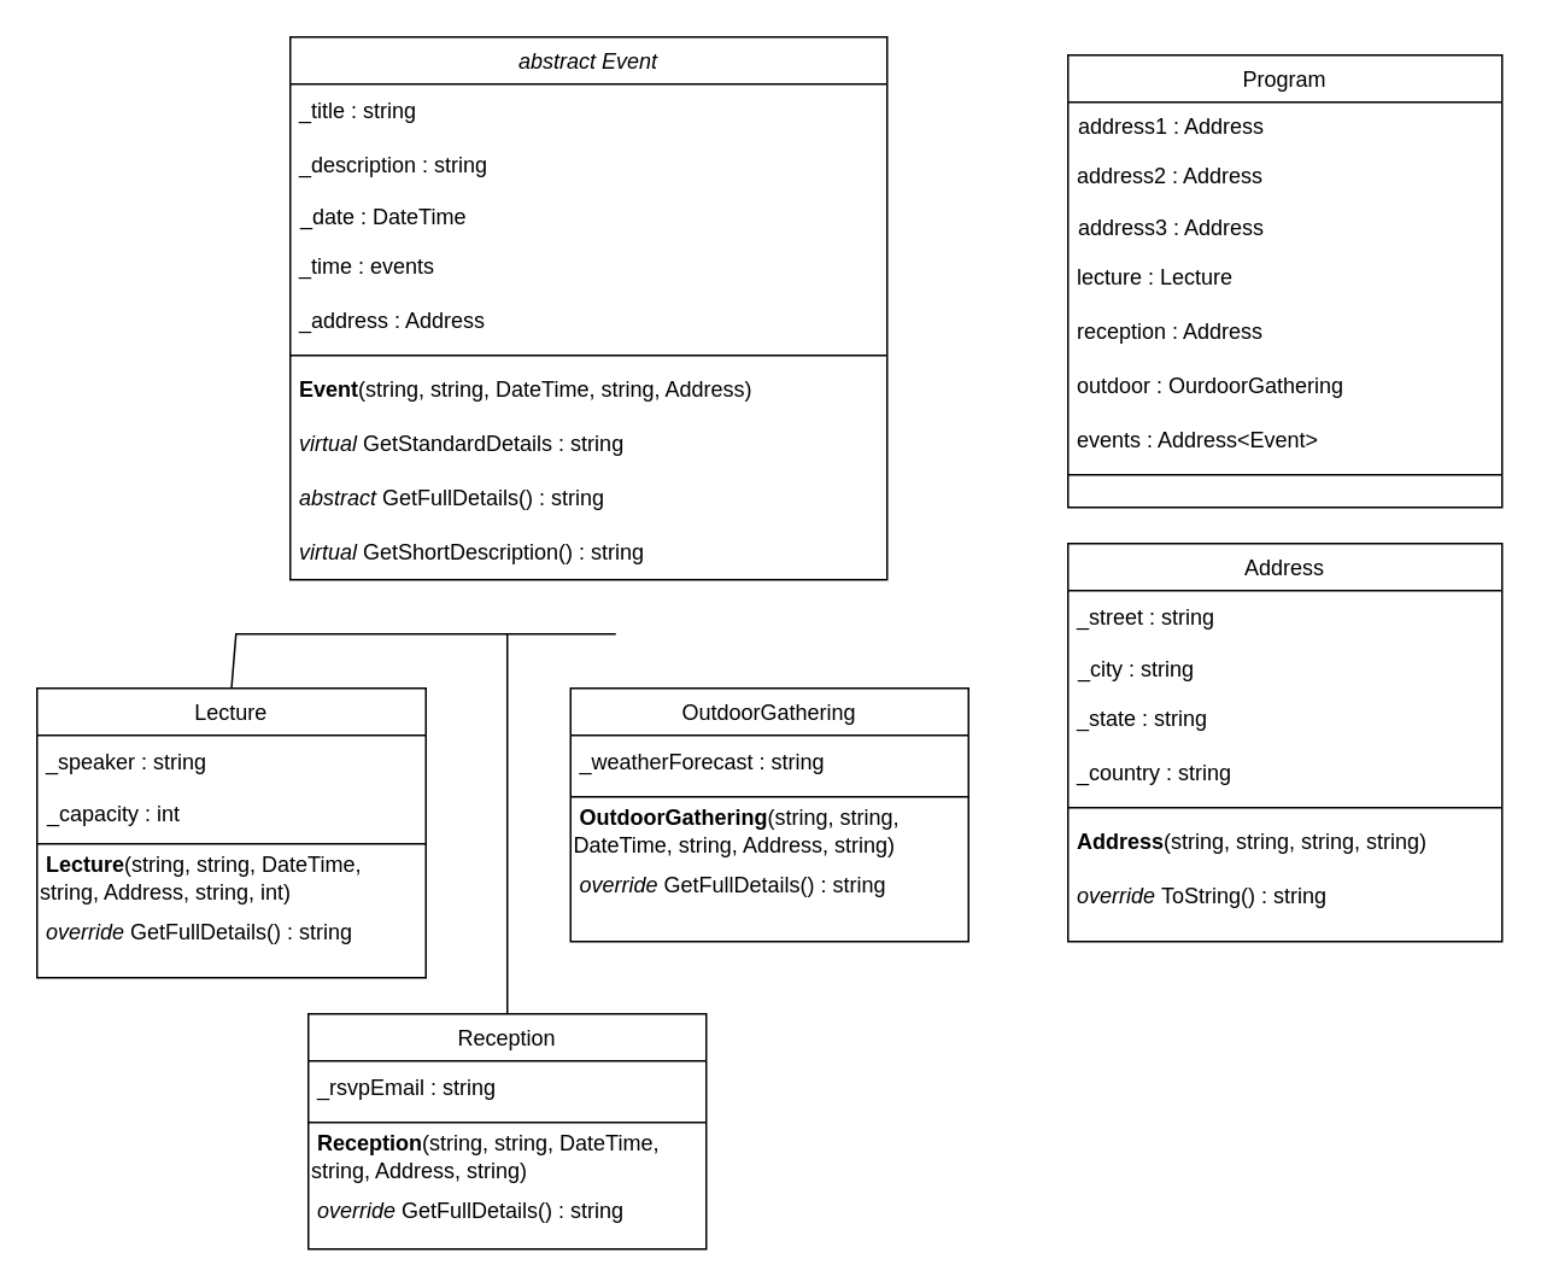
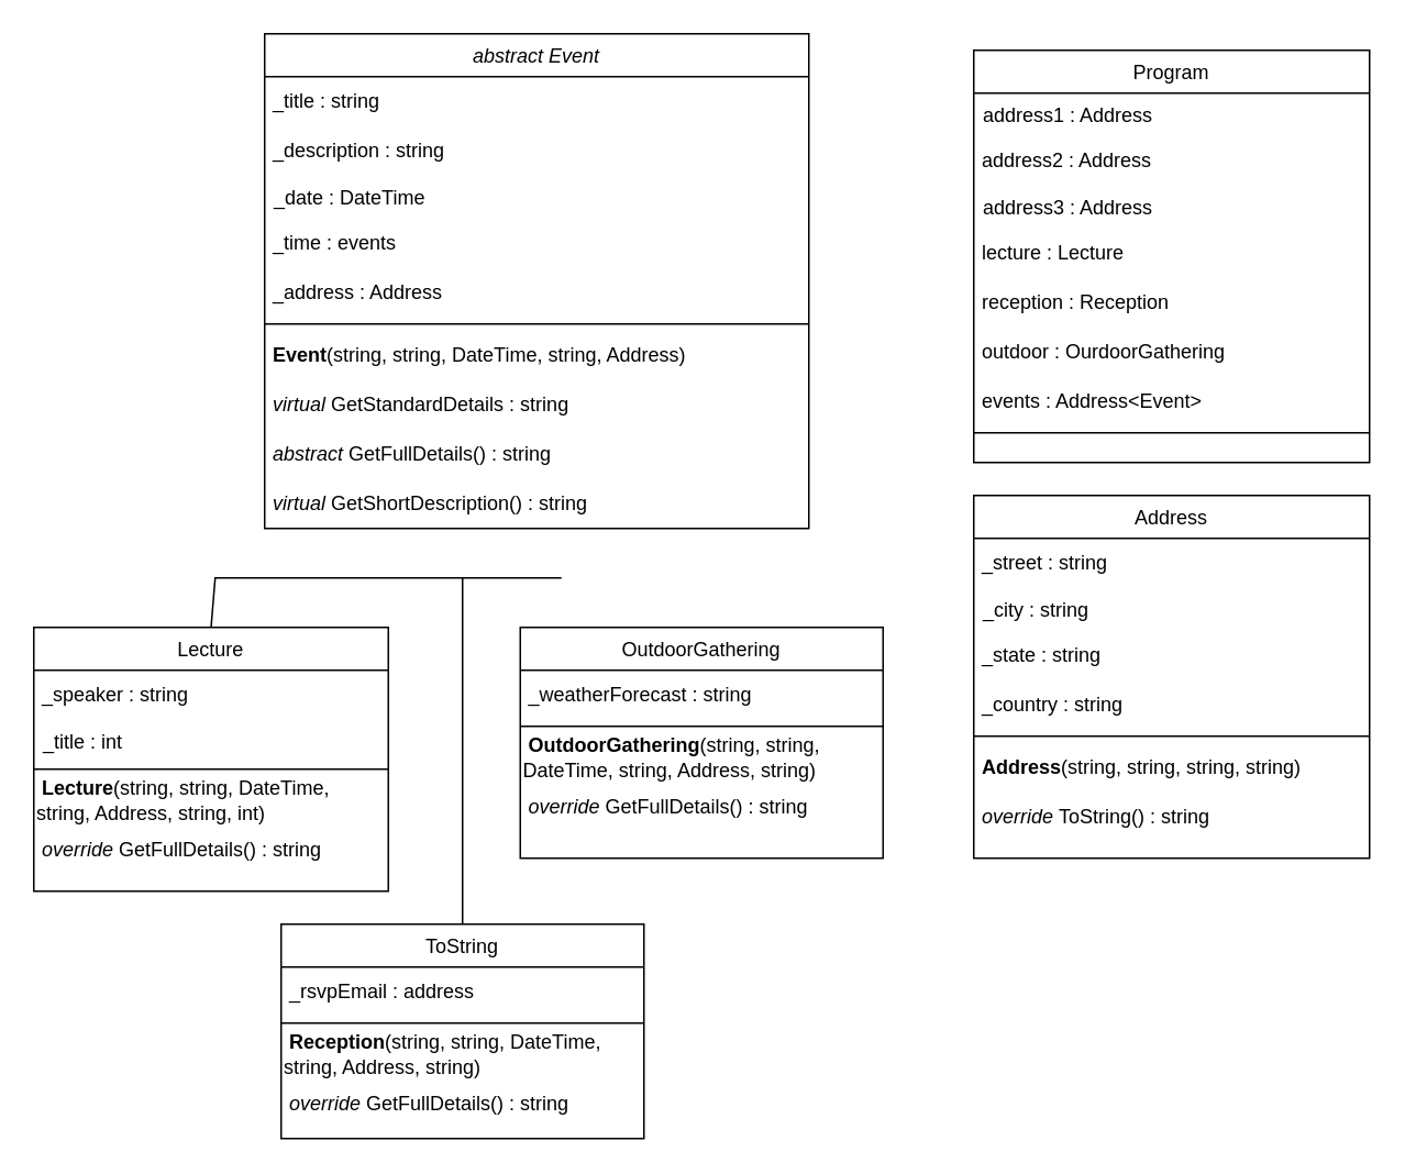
- <mxCell id="7" value="&amp;nbsp;reception : Address" style="text;html=1;align=left;verticalAlign=middle;whiteSpace=wrap;rounded=0;" vertex="1" parent="2"><mxGeometry y="138" width="240" height="30" as="geometry" /></mxCell>
+ <mxCell id="7" value="&amp;nbsp;reception : Reception" style="text;html=1;align=left;verticalAlign=middle;whiteSpace=wrap;rounded=0;" vertex="1" parent="2"><mxGeometry y="138" width="240" height="30" as="geometry" /></mxCell>
- <mxCell id="37" value="_capacity : int" style="text;align=left;verticalAlign=top;spacingLeft=4;spacingRight=4;overflow=hidden;rotatable=0;points=[[0,0.5],[1,0.5]];portConstraint=eastwest;" vertex="1" parent="35"><mxGeometry y="56" width="215" height="26" as="geometry" /></mxCell>
+ <mxCell id="37" value="_title : int" style="text;align=left;verticalAlign=top;spacingLeft=4;spacingRight=4;overflow=hidden;rotatable=0;points=[[0,0.5],[1,0.5]];portConstraint=eastwest;" vertex="1" parent="35"><mxGeometry y="56" width="215" height="26" as="geometry" /></mxCell>
- <mxCell id="42" value="Reception" style="swimlane;fontStyle=0;align=center;verticalAlign=top;childLayout=stackLayout;horizontal=1;startSize=26;horizontalStack=0;resizeParent=1;resizeLast=0;collapsible=1;marginBottom=0;rounded=0;shadow=0;strokeWidth=1;" vertex="1" parent="1"><mxGeometry x="170" y="560" width="220" height="130" as="geometry"><mxRectangle x="310" y="230" width="170" height="26" as="alternateBounds" /></mxGeometry></mxCell>
+ <mxCell id="42" value="ToString" style="swimlane;fontStyle=0;align=center;verticalAlign=top;childLayout=stackLayout;horizontal=1;startSize=26;horizontalStack=0;resizeParent=1;resizeLast=0;collapsible=1;marginBottom=0;rounded=0;shadow=0;strokeWidth=1;" vertex="1" parent="1"><mxGeometry x="170" y="560" width="220" height="130" as="geometry"><mxRectangle x="310" y="230" width="170" height="26" as="alternateBounds" /></mxGeometry></mxCell>
- <mxCell id="43" value="&amp;nbsp;_rsvpEmail : string" style="text;html=1;align=left;verticalAlign=middle;whiteSpace=wrap;rounded=0;" vertex="1" parent="42"><mxGeometry y="26" width="220" height="30" as="geometry" /></mxCell>
+ <mxCell id="43" value="&amp;nbsp;_rsvpEmail : address" style="text;html=1;align=left;verticalAlign=middle;whiteSpace=wrap;rounded=0;" vertex="1" parent="42"><mxGeometry y="26" width="220" height="30" as="geometry" /></mxCell>
